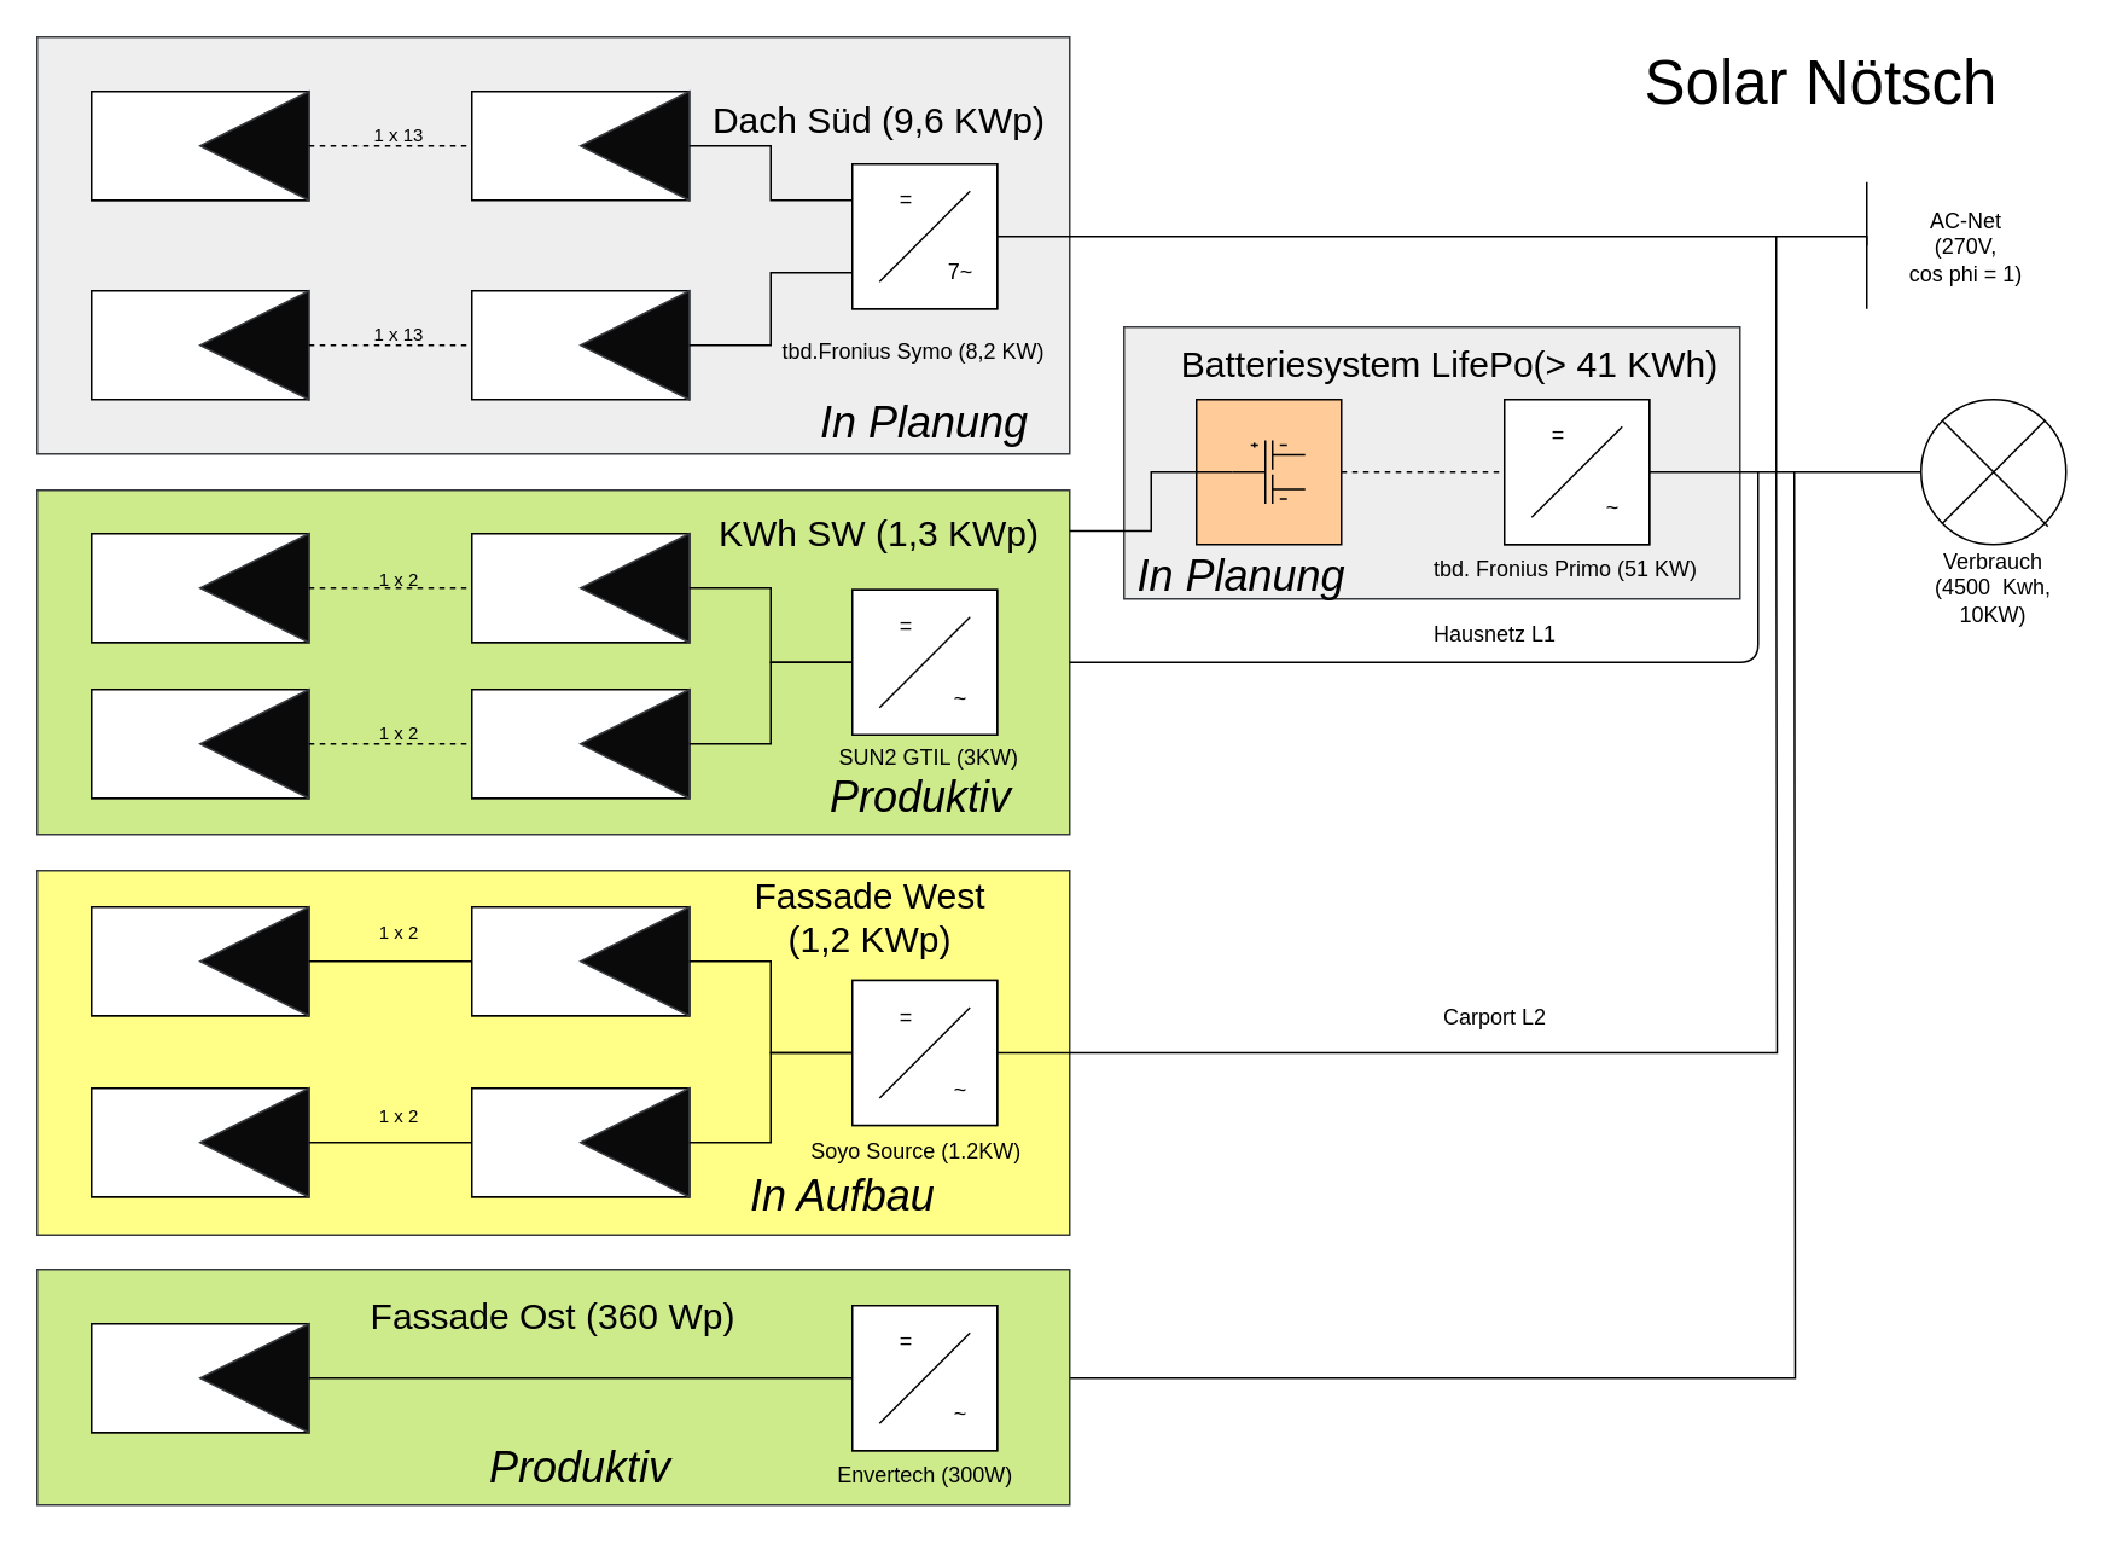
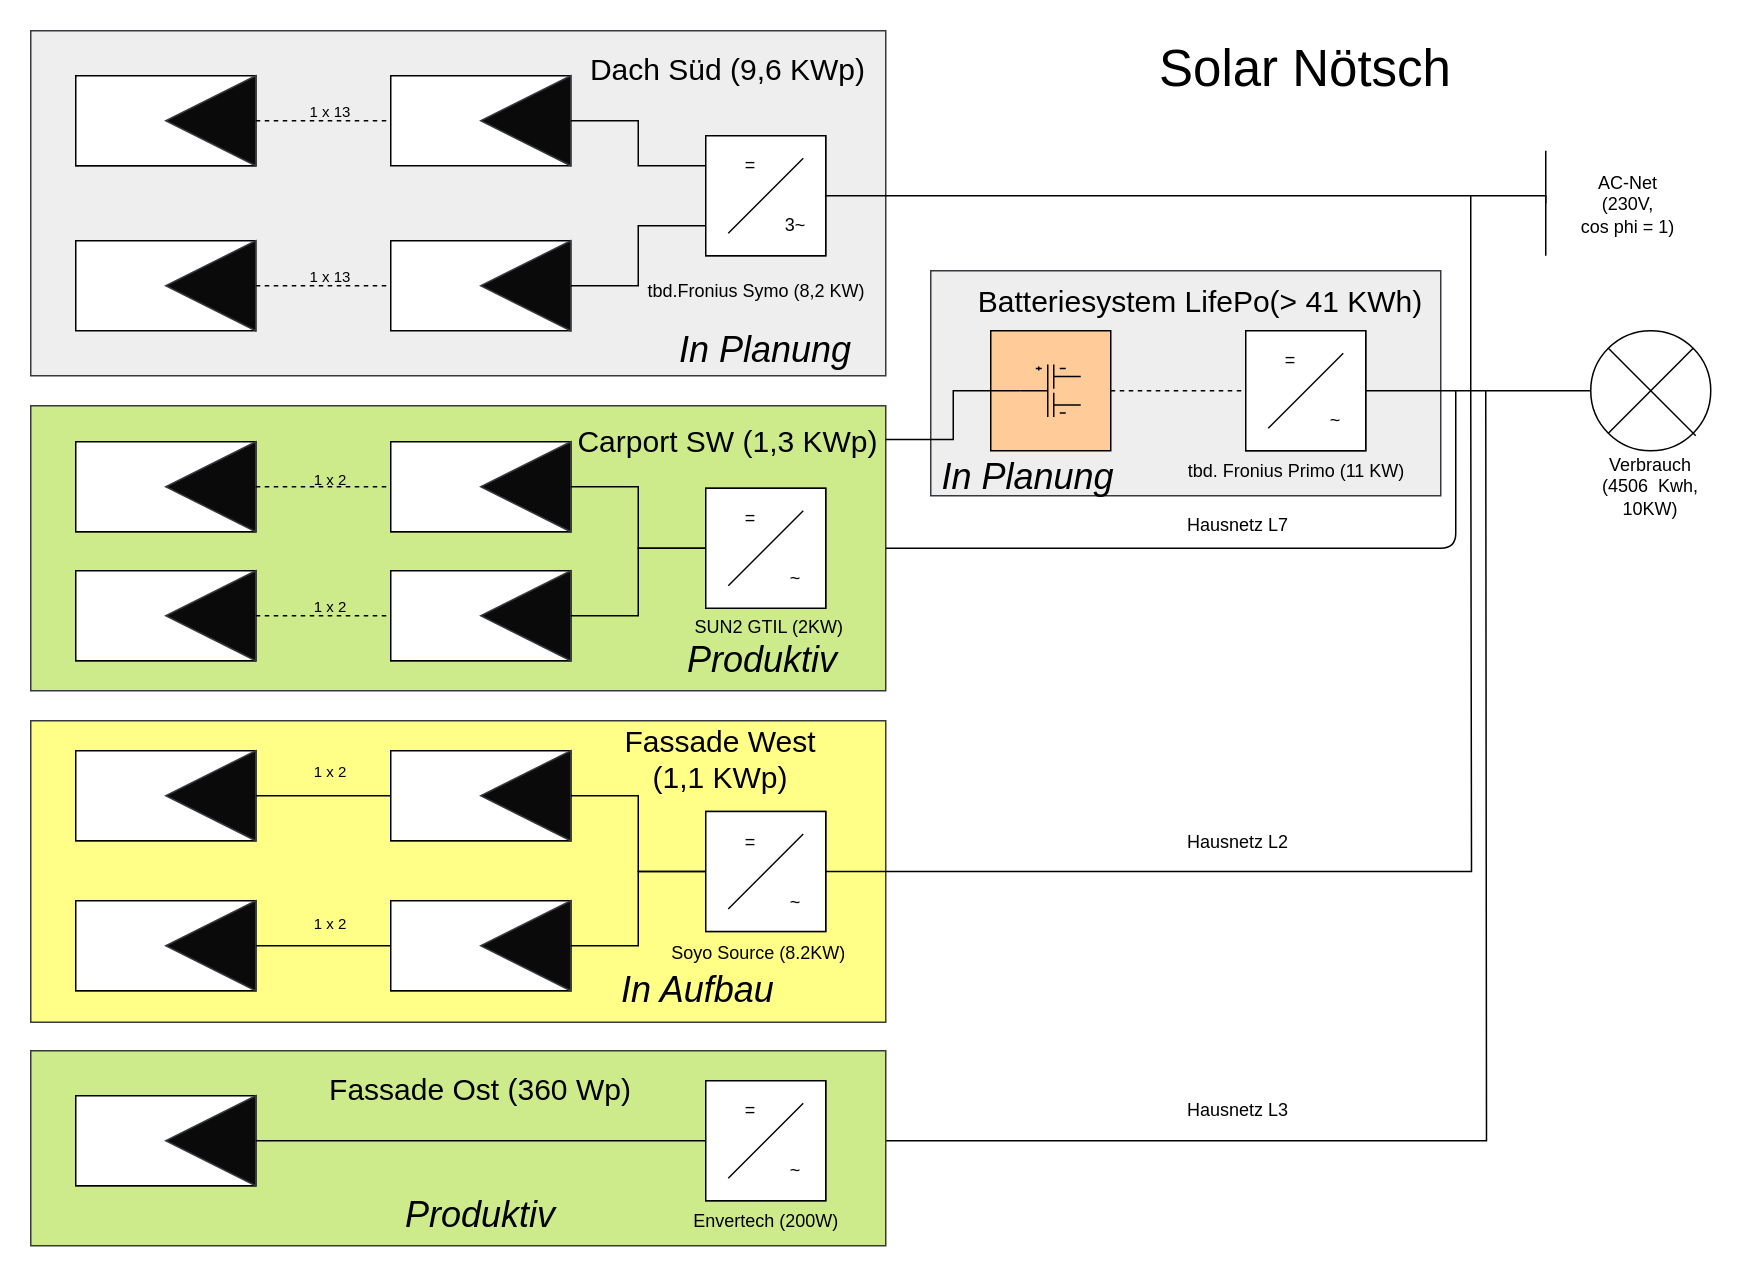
- <mxCell id="120" value="Solar Nötsch" style="text;html=1;strokeColor=none;fillColor=none;align=center;verticalAlign=middle;whiteSpace=wrap;rounded=0;fontSize=34;" vertex="1" parent="1"><mxGeometry x="890" y="30" width="230" height="30" as="geometry" /></mxCell>
+ <mxCell id="120" value="Solar Nötsch" style="text;html=1;strokeColor=none;fillColor=none;align=center;verticalAlign=middle;whiteSpace=wrap;rounded=0;fontSize=34;" vertex="1" parent="1"><mxGeometry x="755" y="30" width="230" height="30" as="geometry" /></mxCell>
- <mxCell id="83" value="Dach Süd (9,6 KWp)" style="text;html=1;strokeColor=none;fillColor=none;align=center;verticalAlign=middle;whiteSpace=wrap;rounded=0;fontSize=20;" vertex="1" parent="1"><mxGeometry x="390" y="50" width="190" height="30" as="geometry" /></mxCell>
+ <mxCell id="83" value="Dach Süd (9,6 KWp)" style="text;html=1;strokeColor=none;fillColor=none;align=center;verticalAlign=middle;whiteSpace=wrap;rounded=0;fontSize=20;" vertex="1" parent="1"><mxGeometry x="390" y="30" width="190" height="30" as="geometry" /></mxCell>
- <mxCell id="76" value="AC-Net&lt;br&gt;(270V,&lt;br&gt;cos phi = 1)" style="text;html=1;strokeColor=none;fillColor=none;align=center;verticalAlign=middle;whiteSpace=wrap;rounded=0;" vertex="1" parent="1"><mxGeometry x="1050" y="125" width="70" height="22" as="geometry" /></mxCell>
+ <mxCell id="76" value="AC-Net&lt;br&gt;(230V,&lt;br&gt;cos phi = 1)" style="text;html=1;strokeColor=none;fillColor=none;align=center;verticalAlign=middle;whiteSpace=wrap;rounded=0;" vertex="1" parent="1"><mxGeometry x="1050" y="125" width="70" height="22" as="geometry" /></mxCell>
- <mxCell id="9" value="7~" style="text;html=1;strokeColor=none;fillColor=none;align=center;verticalAlign=middle;whiteSpace=wrap;rounded=0;" vertex="1" parent="5"><mxGeometry x="40" y="50" width="40" height="20" as="geometry" /></mxCell>
+ <mxCell id="9" value="3~" style="text;html=1;strokeColor=none;fillColor=none;align=center;verticalAlign=middle;whiteSpace=wrap;rounded=0;" vertex="1" parent="5"><mxGeometry x="40" y="50" width="40" height="20" as="geometry" /></mxCell>
- <mxCell id="85" value="KWh SW (1,3 KWp)" style="text;html=1;strokeColor=none;fillColor=none;align=center;verticalAlign=middle;whiteSpace=wrap;rounded=0;fontSize=20;" vertex="1" parent="1"><mxGeometry x="380" y="277.5" width="210" height="30" as="geometry" /></mxCell>
+ <mxCell id="85" value="Carport SW (1,3 KWp)" style="text;html=1;strokeColor=none;fillColor=none;align=center;verticalAlign=middle;whiteSpace=wrap;rounded=0;fontSize=20;" vertex="1" parent="1"><mxGeometry x="380" y="277.5" width="210" height="30" as="geometry" /></mxCell>
- <mxCell id="118" value="&lt;font style=&quot;font-size: 12px&quot;&gt;tbd. Fronius Primo (51 KW)&lt;/font&gt;" style="text;html=1;strokeColor=none;fillColor=none;align=center;verticalAlign=middle;whiteSpace=wrap;rounded=0;fontSize=20;" vertex="1" parent="1"><mxGeometry x="790" y="300" width="147.5" height="20" as="geometry" /></mxCell>
+ <mxCell id="118" value="&lt;font style=&quot;font-size: 12px&quot;&gt;tbd. Fronius Primo (11 KW)&lt;/font&gt;" style="text;html=1;strokeColor=none;fillColor=none;align=center;verticalAlign=middle;whiteSpace=wrap;rounded=0;fontSize=20;" vertex="1" parent="1"><mxGeometry x="790" y="300" width="147.5" height="20" as="geometry" /></mxCell>
- <mxCell id="119" value="Verbrauch&lt;br&gt;(4500&amp;nbsp; Kwh,&lt;br&gt;10KW)" style="text;html=1;strokeColor=none;fillColor=none;align=center;verticalAlign=middle;whiteSpace=wrap;rounded=0;" vertex="1" parent="1"><mxGeometry x="1065" y="313" width="70" height="22" as="geometry" /></mxCell>
+ <mxCell id="119" value="Verbrauch&lt;br&gt;(4506&amp;nbsp; Kwh,&lt;br&gt;10KW)" style="text;html=1;strokeColor=none;fillColor=none;align=center;verticalAlign=middle;whiteSpace=wrap;rounded=0;" vertex="1" parent="1"><mxGeometry x="1065" y="313" width="70" height="22" as="geometry" /></mxCell>
- <mxCell id="78" value="Hausnetz L1" style="text;html=1;strokeColor=none;fillColor=none;align=center;verticalAlign=middle;whiteSpace=wrap;rounded=0;" vertex="1" parent="1"><mxGeometry x="780" y="340" width="90" height="20" as="geometry" /></mxCell>
+ <mxCell id="78" value="Hausnetz L7" style="text;html=1;strokeColor=none;fillColor=none;align=center;verticalAlign=middle;whiteSpace=wrap;rounded=0;" vertex="1" parent="1"><mxGeometry x="780" y="340" width="90" height="20" as="geometry" /></mxCell>
- <mxCell id="114" value="&lt;font style=&quot;font-size: 12px&quot;&gt;SUN2 GTIL (3KW)&lt;/font&gt;" style="text;html=1;strokeColor=none;fillColor=none;align=center;verticalAlign=middle;whiteSpace=wrap;rounded=0;fontSize=20;" vertex="1" parent="1"><mxGeometry x="445" y="404" width="135" height="20" as="geometry" /></mxCell>
+ <mxCell id="114" value="&lt;font style=&quot;font-size: 12px&quot;&gt;SUN2 GTIL (2KW)&lt;/font&gt;" style="text;html=1;strokeColor=none;fillColor=none;align=center;verticalAlign=middle;whiteSpace=wrap;rounded=0;fontSize=20;" vertex="1" parent="1"><mxGeometry x="445" y="404" width="135" height="20" as="geometry" /></mxCell>
- <mxCell id="86" value="Fassade West (1,2 KWp)" style="text;html=1;strokeColor=none;fillColor=none;align=center;verticalAlign=middle;whiteSpace=wrap;rounded=0;fontSize=20;" vertex="1" parent="1"><mxGeometry x="410" y="490" width="140" height="30" as="geometry" /></mxCell>
+ <mxCell id="86" value="Fassade West (1,1 KWp)" style="text;html=1;strokeColor=none;fillColor=none;align=center;verticalAlign=middle;whiteSpace=wrap;rounded=0;fontSize=20;" vertex="1" parent="1"><mxGeometry x="410" y="490" width="140" height="30" as="geometry" /></mxCell>
- <mxCell id="110" value="Carport L2" style="text;html=1;strokeColor=none;fillColor=none;align=center;verticalAlign=middle;whiteSpace=wrap;rounded=0;" vertex="1" parent="1"><mxGeometry x="780" y="550.5" width="90" height="20" as="geometry" /></mxCell>
+ <mxCell id="110" value="Hausnetz L2" style="text;html=1;strokeColor=none;fillColor=none;align=center;verticalAlign=middle;whiteSpace=wrap;rounded=0;" vertex="1" parent="1"><mxGeometry x="780" y="550.5" width="90" height="20" as="geometry" /></mxCell>
- <mxCell id="115" value="&lt;font style=&quot;font-size: 12px&quot;&gt;Soyo Source (1.2KW)&lt;/font&gt;" style="text;html=1;strokeColor=none;fillColor=none;align=center;verticalAlign=middle;whiteSpace=wrap;rounded=0;fontSize=20;" vertex="1" parent="1"><mxGeometry x="437.5" y="620.5" width="135" height="20" as="geometry" /></mxCell>
+ <mxCell id="115" value="&lt;font style=&quot;font-size: 12px&quot;&gt;Soyo Source (8.2KW)&lt;/font&gt;" style="text;html=1;strokeColor=none;fillColor=none;align=center;verticalAlign=middle;whiteSpace=wrap;rounded=0;fontSize=20;" vertex="1" parent="1"><mxGeometry x="437.5" y="620.5" width="135" height="20" as="geometry" /></mxCell>
- <mxCell id="87" value="Fassade Ost (360 Wp)" style="text;html=1;strokeColor=none;fillColor=none;align=center;verticalAlign=middle;whiteSpace=wrap;rounded=0;fontSize=20;" vertex="1" parent="1"><mxGeometry x="190" y="710" width="230" height="30" as="geometry" /></mxCell>
+ <mxCell id="87" value="Fassade Ost (360 Wp)" style="text;html=1;strokeColor=none;fillColor=none;align=center;verticalAlign=middle;whiteSpace=wrap;rounded=0;fontSize=20;" vertex="1" parent="1"><mxGeometry x="205" y="710" width="230" height="30" as="geometry" /></mxCell>
+ <mxCell id="111" value="Hausnetz L3" style="text;html=1;strokeColor=none;fillColor=none;align=center;verticalAlign=middle;whiteSpace=wrap;rounded=0;" vertex="1" parent="1"><mxGeometry x="780" y="730" width="90" height="20" as="geometry" /></mxCell>
- <mxCell id="116" value="&lt;font style=&quot;font-size: 12px&quot;&gt;Envertech (300W)&lt;/font&gt;" style="text;html=1;strokeColor=none;fillColor=none;align=center;verticalAlign=middle;whiteSpace=wrap;rounded=0;fontSize=20;" vertex="1" parent="1"><mxGeometry x="442.5" y="800" width="135" height="20" as="geometry" /></mxCell>
+ <mxCell id="116" value="&lt;font style=&quot;font-size: 12px&quot;&gt;Envertech (200W)&lt;/font&gt;" style="text;html=1;strokeColor=none;fillColor=none;align=center;verticalAlign=middle;whiteSpace=wrap;rounded=0;fontSize=20;" vertex="1" parent="1"><mxGeometry x="442.5" y="800" width="135" height="20" as="geometry" /></mxCell>
